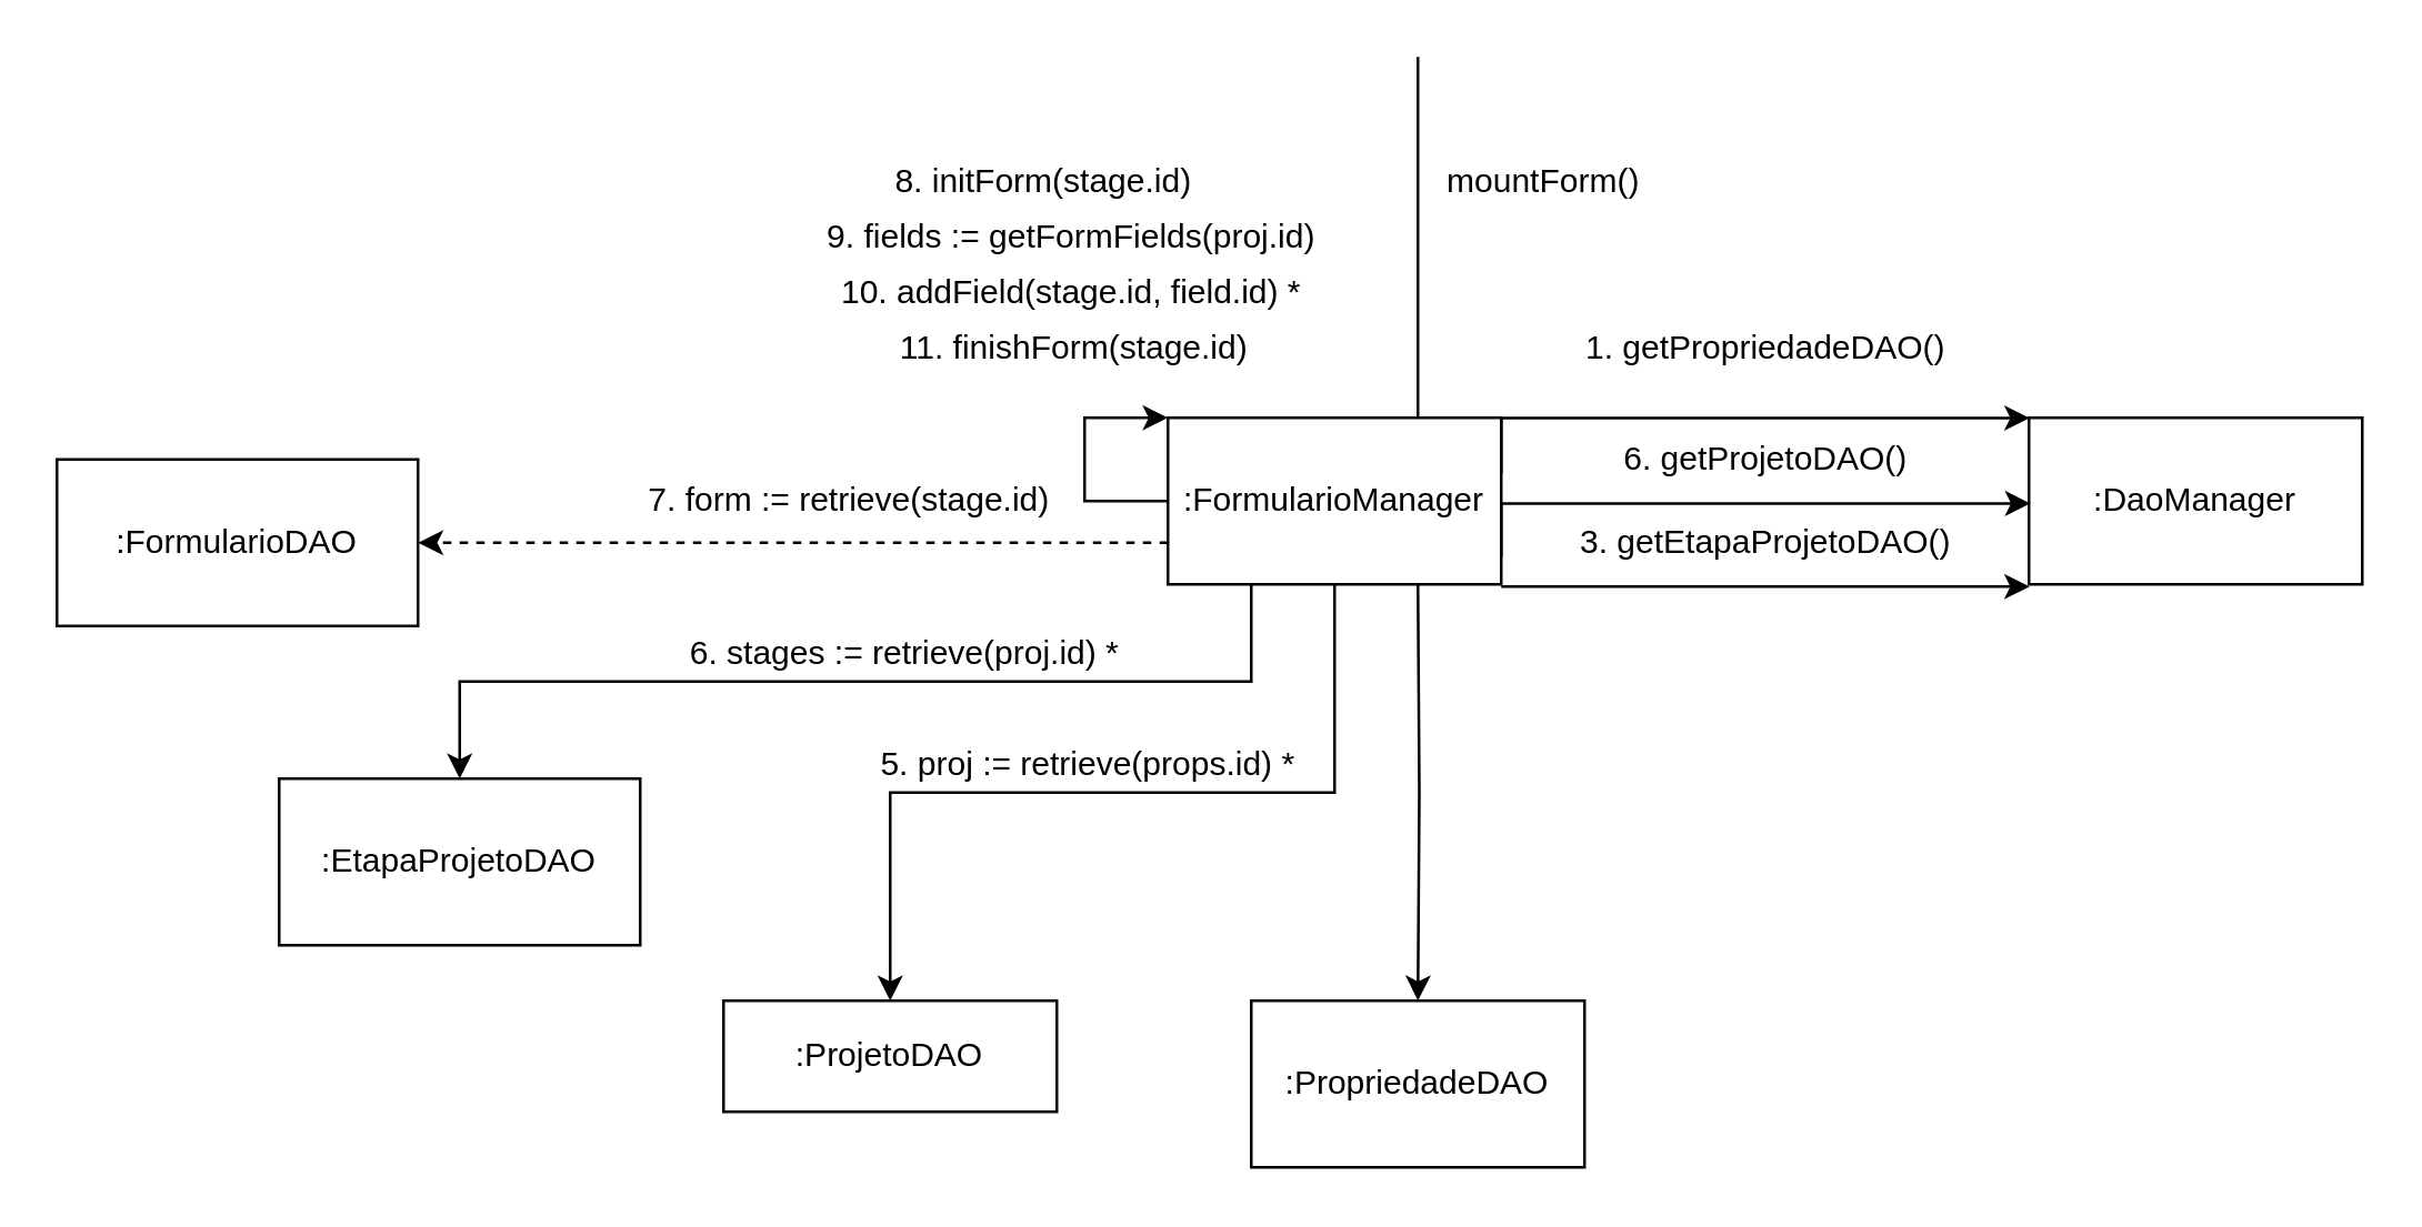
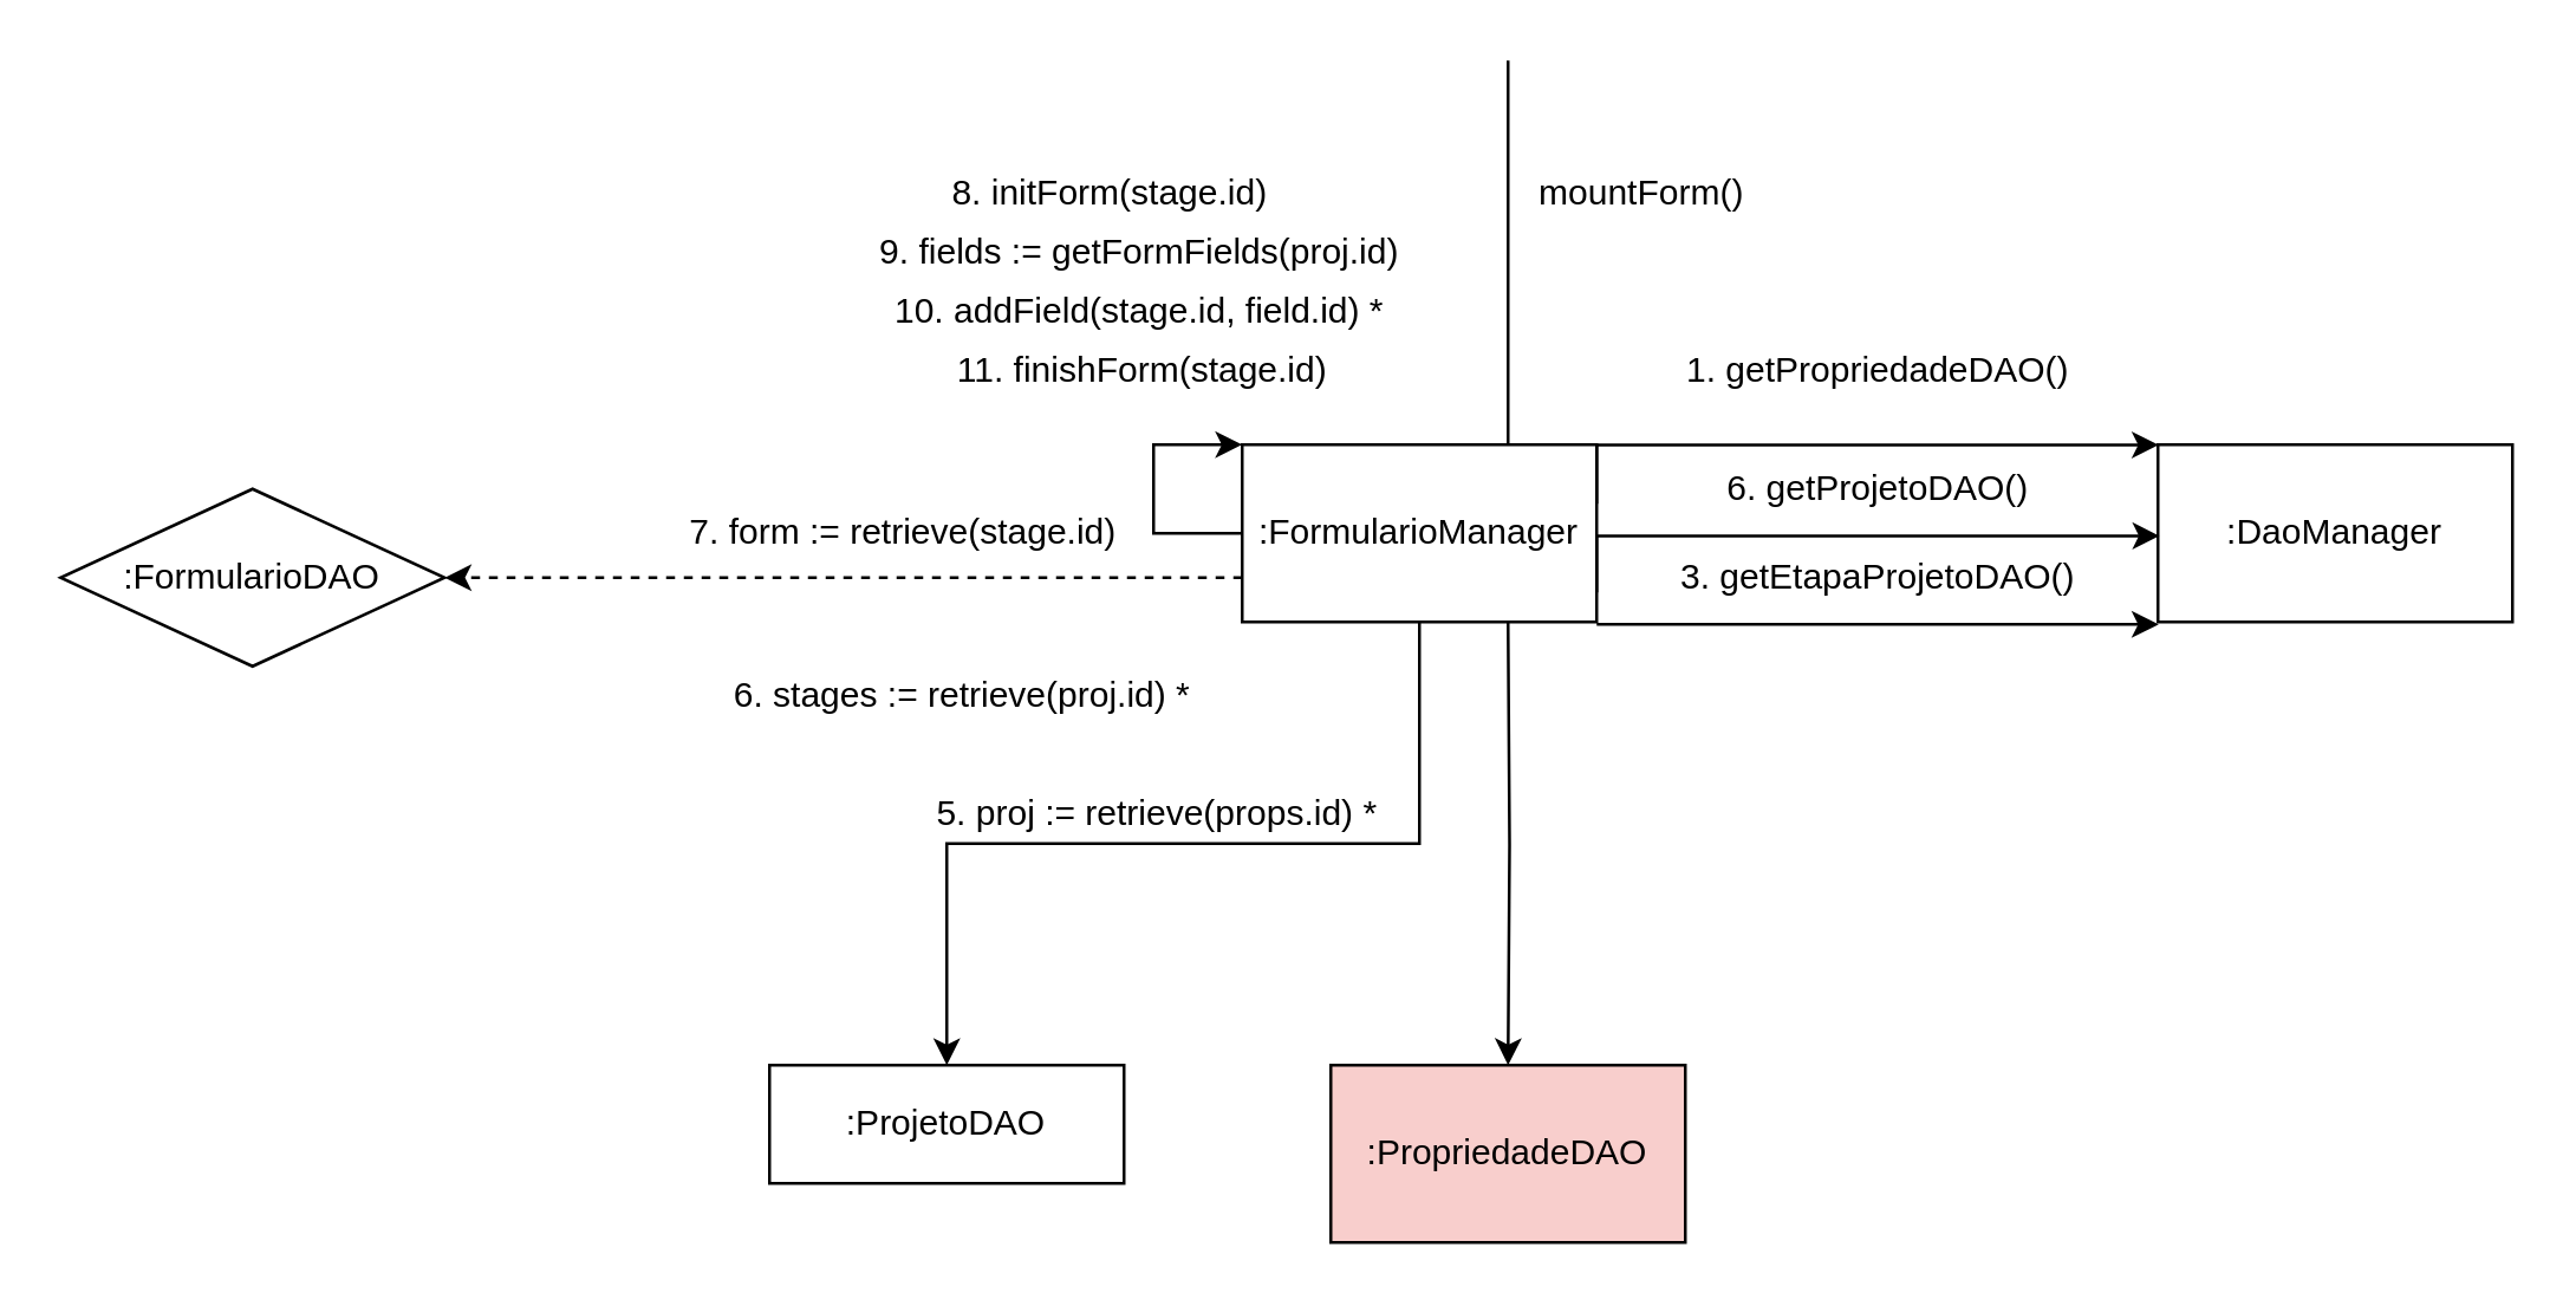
- <mxCell id="22" value=":FormularioDAO" style="rounded=0;whiteSpace=wrap;html=1;" parent="1" vertex="1"><mxGeometry x="20" y="165" width="130" height="60" as="geometry" /></mxCell>
+ <mxCell id="22" value=":FormularioDAO" style="rhombus;whiteSpace=wrap;html=1;" parent="1" vertex="1"><mxGeometry x="20" y="165" width="130" height="60" as="geometry" /></mxCell>
- <mxCell id="6" style="edgeStyle=orthogonalEdgeStyle;rounded=0;orthogonalLoop=1;jettySize=auto;html=1;exitX=0.25;exitY=1;exitDx=0;exitDy=0;" parent="1" source="9" target="20" edge="1"><mxGeometry relative="1" as="geometry" /></mxCell>
- <mxCell id="20" value=":EtapaProjetoDAO" style="rounded=0;whiteSpace=wrap;html=1;" parent="1" vertex="1"><mxGeometry x="100" y="280" width="130" height="60" as="geometry" /></mxCell>
- <mxCell id="13" value=":PropriedadeDAO" style="rounded=0;whiteSpace=wrap;html=1;" parent="1" vertex="1"><mxGeometry x="450" y="360" width="120" height="60" as="geometry" /></mxCell>
+ <mxCell id="13" value=":PropriedadeDAO" style="rounded=0;whiteSpace=wrap;html=1;fillColor=#f8cecc;" parent="1" vertex="1"><mxGeometry x="450" y="360" width="120" height="60" as="geometry" /></mxCell>
